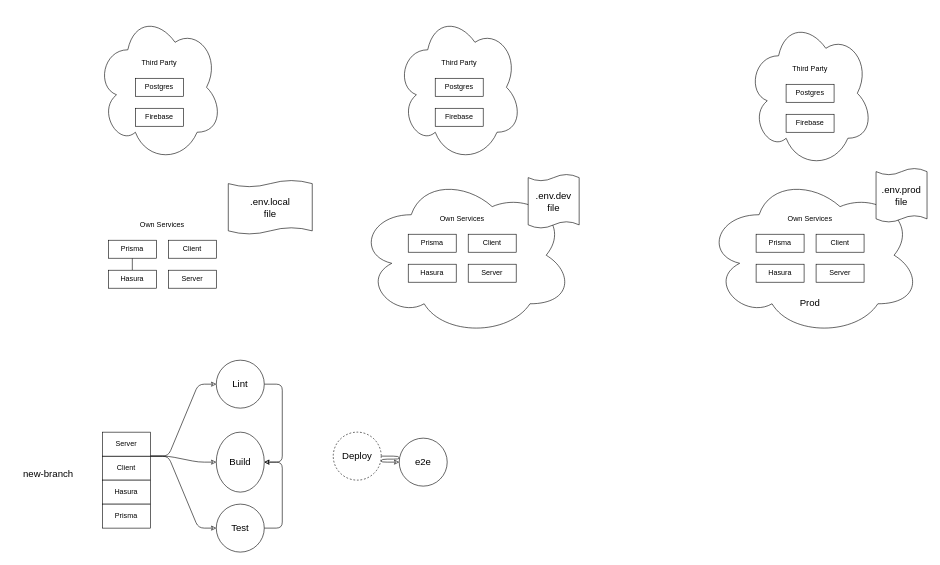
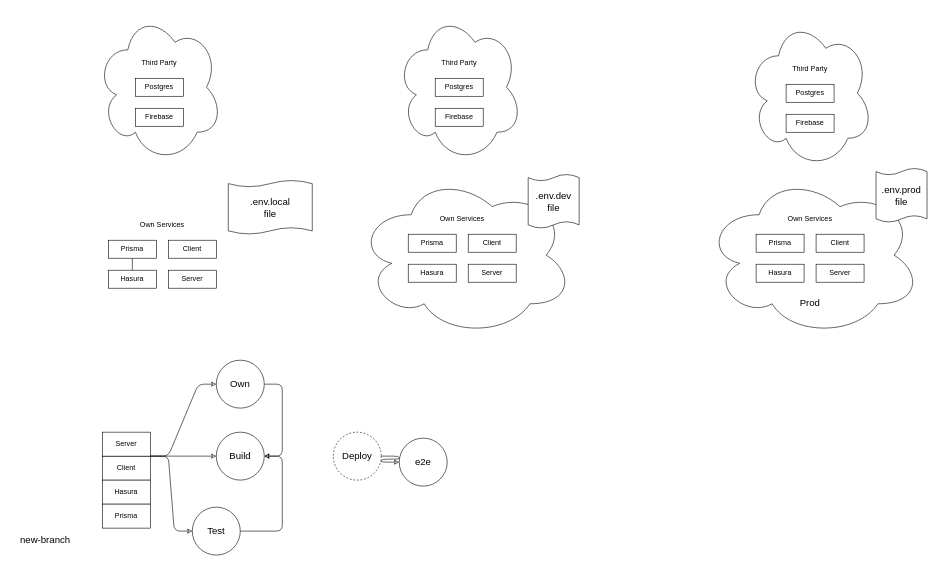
- <mxCell id="43" value="Lint" style="ellipse;whiteSpace=wrap;html=1;aspect=fixed;fontSize=16;" vertex="1" parent="1"><mxGeometry x="360" y="600" width="80" height="80" as="geometry" /></mxCell>
+ <mxCell id="43" value="Own" style="ellipse;whiteSpace=wrap;html=1;aspect=fixed;fontSize=16;" vertex="1" parent="1"><mxGeometry x="360" y="600" width="80" height="80" as="geometry" /></mxCell>
- <mxCell id="44" value="Build" style="ellipse;whiteSpace=wrap;html=1;aspect=fixed;fontSize=16;" vertex="1" parent="1"><mxGeometry x="360" y="720" width="80" height="100" as="geometry" /></mxCell>
+ <mxCell id="44" value="Build" style="ellipse;whiteSpace=wrap;html=1;aspect=fixed;fontSize=16;" vertex="1" parent="1"><mxGeometry x="360" y="720" width="80" height="80" as="geometry" /></mxCell>
- <mxCell id="45" value="new-branch" style="text;strokeColor=none;align=center;fillColor=none;html=1;verticalAlign=middle;whiteSpace=wrap;rounded=0;fontSize=16;" vertex="1" parent="1"><mxGeometry x="20" y="775" width="120" height="30" as="geometry" /></mxCell>
+ <mxCell id="45" value="new-branch" style="text;strokeColor=none;align=center;fillColor=none;html=1;verticalAlign=middle;whiteSpace=wrap;rounded=0;fontSize=16;" vertex="1" parent="1"><mxGeometry x="15" y="885" width="120" height="30" as="geometry" /></mxCell>
- <mxCell id="51" value="Test" style="ellipse;whiteSpace=wrap;html=1;aspect=fixed;fontSize=16;" vertex="1" parent="1"><mxGeometry x="360" y="840" width="80" height="80" as="geometry" /></mxCell>
+ <mxCell id="51" value="Test" style="ellipse;whiteSpace=wrap;html=1;aspect=fixed;fontSize=16;" vertex="1" parent="1"><mxGeometry x="320" y="845" width="80" height="80" as="geometry" /></mxCell>
